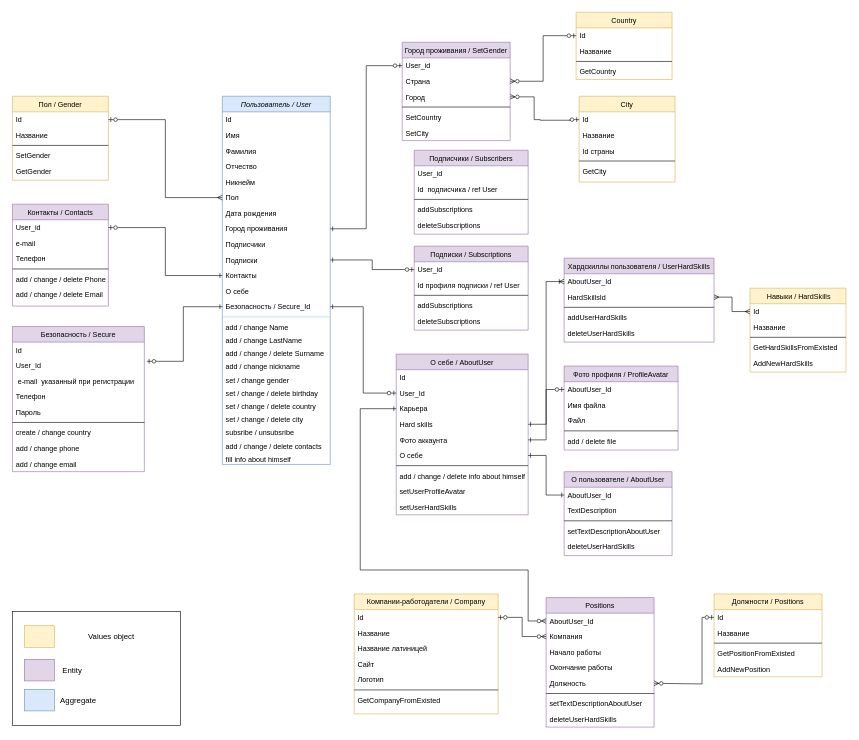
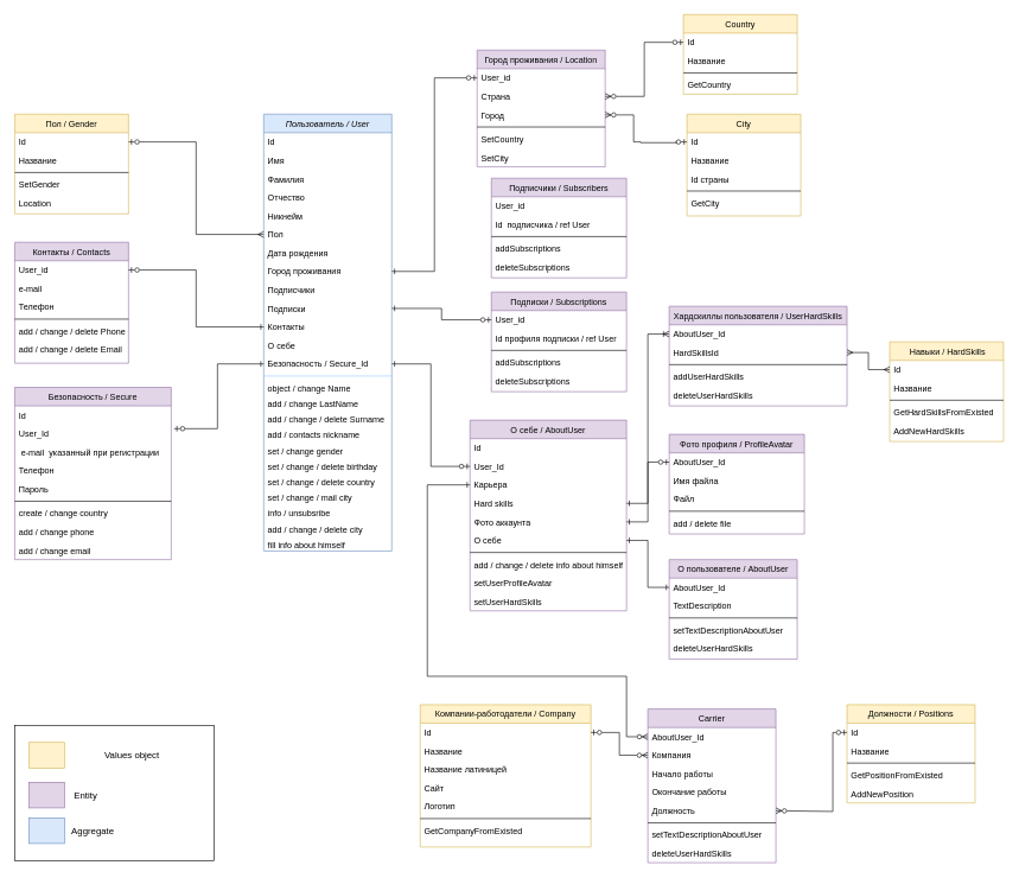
- <mxCell id="28" value="Город проживания / SetGender" style="swimlane;fontStyle=0;align=center;verticalAlign=top;childLayout=stackLayout;horizontal=1;startSize=26;horizontalStack=0;resizeParent=1;resizeLast=0;collapsible=1;marginBottom=0;rounded=0;shadow=0;strokeWidth=1;fillColor=#e1d5e7;strokeColor=#9673a6;" parent="1" vertex="1"><mxGeometry x="670" y="70" width="180" height="164" as="geometry"><mxRectangle x="550" y="140" width="160" height="26" as="alternateBounds" /></mxGeometry></mxCell>
+ <mxCell id="28" value="Город проживания / Location" style="swimlane;fontStyle=0;align=center;verticalAlign=top;childLayout=stackLayout;horizontal=1;startSize=26;horizontalStack=0;resizeParent=1;resizeLast=0;collapsible=1;marginBottom=0;rounded=0;shadow=0;strokeWidth=1;fillColor=#e1d5e7;strokeColor=#9673a6;" parent="1" vertex="1"><mxGeometry x="670" y="70" width="180" height="164" as="geometry"><mxRectangle x="550" y="140" width="160" height="26" as="alternateBounds" /></mxGeometry></mxCell>
- <mxCell id="40" value="GetGender" style="text;align=left;verticalAlign=top;spacingLeft=4;spacingRight=4;overflow=hidden;rotatable=0;points=[[0,0.5],[1,0.5]];portConstraint=eastwest;" vertex="1" parent="35"><mxGeometry y="112" width="160" height="26" as="geometry" /></mxCell>
+ <mxCell id="40" value="Location" style="text;align=left;verticalAlign=top;spacingLeft=4;spacingRight=4;overflow=hidden;rotatable=0;points=[[0,0.5],[1,0.5]];portConstraint=eastwest;" vertex="1" parent="35"><mxGeometry y="112" width="160" height="26" as="geometry" /></mxCell>
- <mxCell id="17" value="add / change Name" style="text;align=left;verticalAlign=top;spacingLeft=4;spacingRight=4;overflow=hidden;rotatable=0;points=[[0,0.5],[1,0.5]];portConstraint=eastwest;" parent="2" vertex="1"><mxGeometry y="372" width="180" height="22" as="geometry" /></mxCell>
+ <mxCell id="17" value="object / change Name" style="text;align=left;verticalAlign=top;spacingLeft=4;spacingRight=4;overflow=hidden;rotatable=0;points=[[0,0.5],[1,0.5]];portConstraint=eastwest;" parent="2" vertex="1"><mxGeometry y="372" width="180" height="22" as="geometry" /></mxCell>
- <mxCell id="20" value="add / change nickname" style="text;align=left;verticalAlign=top;spacingLeft=4;spacingRight=4;overflow=hidden;rotatable=0;points=[[0,0.5],[1,0.5]];portConstraint=eastwest;" vertex="1" parent="2"><mxGeometry y="438" width="180" height="22" as="geometry" /></mxCell>
+ <mxCell id="20" value="add / contacts nickname" style="text;align=left;verticalAlign=top;spacingLeft=4;spacingRight=4;overflow=hidden;rotatable=0;points=[[0,0.5],[1,0.5]];portConstraint=eastwest;" vertex="1" parent="2"><mxGeometry y="438" width="180" height="22" as="geometry" /></mxCell>
- <mxCell id="24" value="set / change / delete city" style="text;align=left;verticalAlign=top;spacingLeft=4;spacingRight=4;overflow=hidden;rotatable=0;points=[[0,0.5],[1,0.5]];portConstraint=eastwest;" vertex="1" parent="2"><mxGeometry y="526" width="180" height="22" as="geometry" /></mxCell>
+ <mxCell id="24" value="set / change / mail city" style="text;align=left;verticalAlign=top;spacingLeft=4;spacingRight=4;overflow=hidden;rotatable=0;points=[[0,0.5],[1,0.5]];portConstraint=eastwest;" vertex="1" parent="2"><mxGeometry y="526" width="180" height="22" as="geometry" /></mxCell>
- <mxCell id="25" value="subsribe / unsubsribe" style="text;align=left;verticalAlign=top;spacingLeft=4;spacingRight=4;overflow=hidden;rotatable=0;points=[[0,0.5],[1,0.5]];portConstraint=eastwest;" vertex="1" parent="2"><mxGeometry y="548" width="180" height="22" as="geometry" /></mxCell>
+ <mxCell id="25" value="info / unsubsribe" style="text;align=left;verticalAlign=top;spacingLeft=4;spacingRight=4;overflow=hidden;rotatable=0;points=[[0,0.5],[1,0.5]];portConstraint=eastwest;" vertex="1" parent="2"><mxGeometry y="548" width="180" height="22" as="geometry" /></mxCell>
- <mxCell id="26" value="add / change / delete contacts" style="text;align=left;verticalAlign=top;spacingLeft=4;spacingRight=4;overflow=hidden;rotatable=0;points=[[0,0.5],[1,0.5]];portConstraint=eastwest;" vertex="1" parent="2"><mxGeometry y="570" width="180" height="22" as="geometry" /></mxCell>
+ <mxCell id="26" value="add / change / delete city" style="text;align=left;verticalAlign=top;spacingLeft=4;spacingRight=4;overflow=hidden;rotatable=0;points=[[0,0.5],[1,0.5]];portConstraint=eastwest;" vertex="1" parent="2"><mxGeometry y="570" width="180" height="22" as="geometry" /></mxCell>
- <mxCell id="130" value="Positions" style="swimlane;fontStyle=0;align=center;verticalAlign=top;childLayout=stackLayout;horizontal=1;startSize=26;horizontalStack=0;resizeParent=1;resizeLast=0;collapsible=1;marginBottom=0;rounded=0;shadow=0;strokeWidth=1;fillColor=#e1d5e7;strokeColor=#9673a6;" vertex="1" parent="1"><mxGeometry x="910" y="996" width="180" height="216" as="geometry"><mxRectangle x="550" y="140" width="160" height="26" as="alternateBounds" /></mxGeometry></mxCell>
+ <mxCell id="130" value="Carrier" style="swimlane;fontStyle=0;align=center;verticalAlign=top;childLayout=stackLayout;horizontal=1;startSize=26;horizontalStack=0;resizeParent=1;resizeLast=0;collapsible=1;marginBottom=0;rounded=0;shadow=0;strokeWidth=1;fillColor=#e1d5e7;strokeColor=#9673a6;" vertex="1" parent="1"><mxGeometry x="910" y="996" width="180" height="216" as="geometry"><mxRectangle x="550" y="140" width="160" height="26" as="alternateBounds" /></mxGeometry></mxCell>
